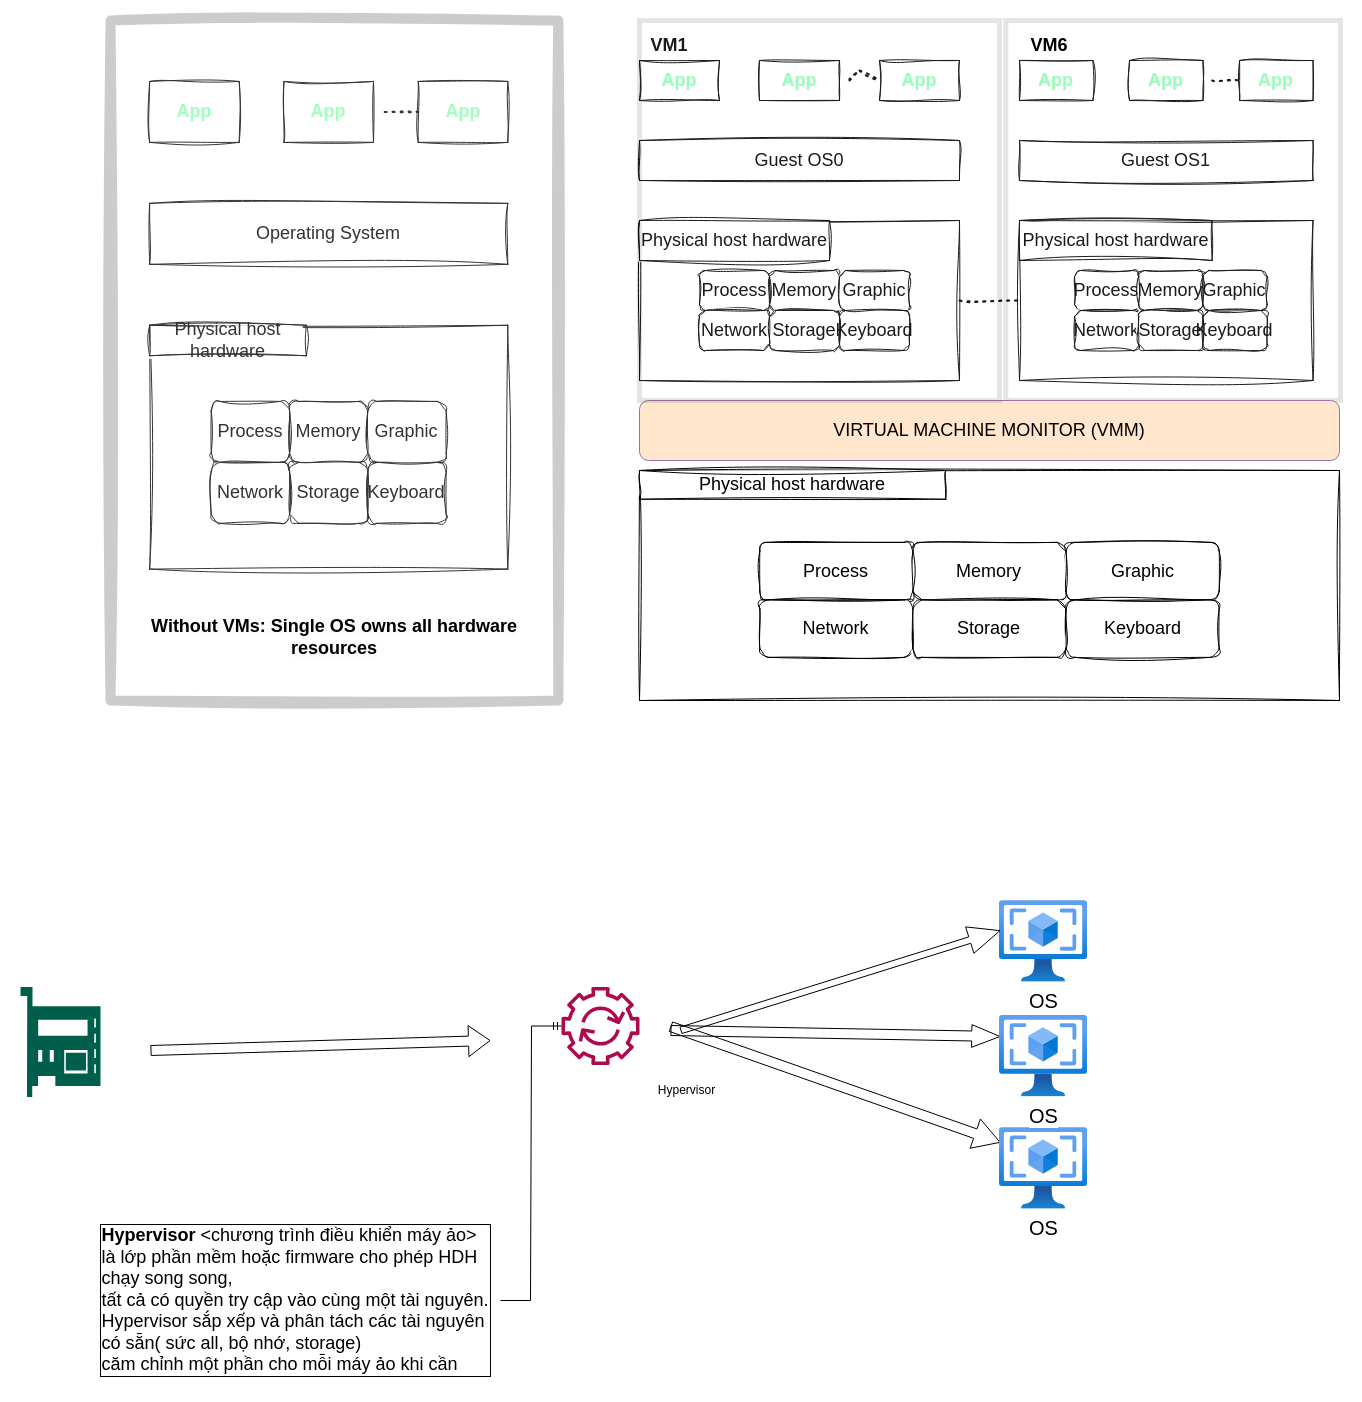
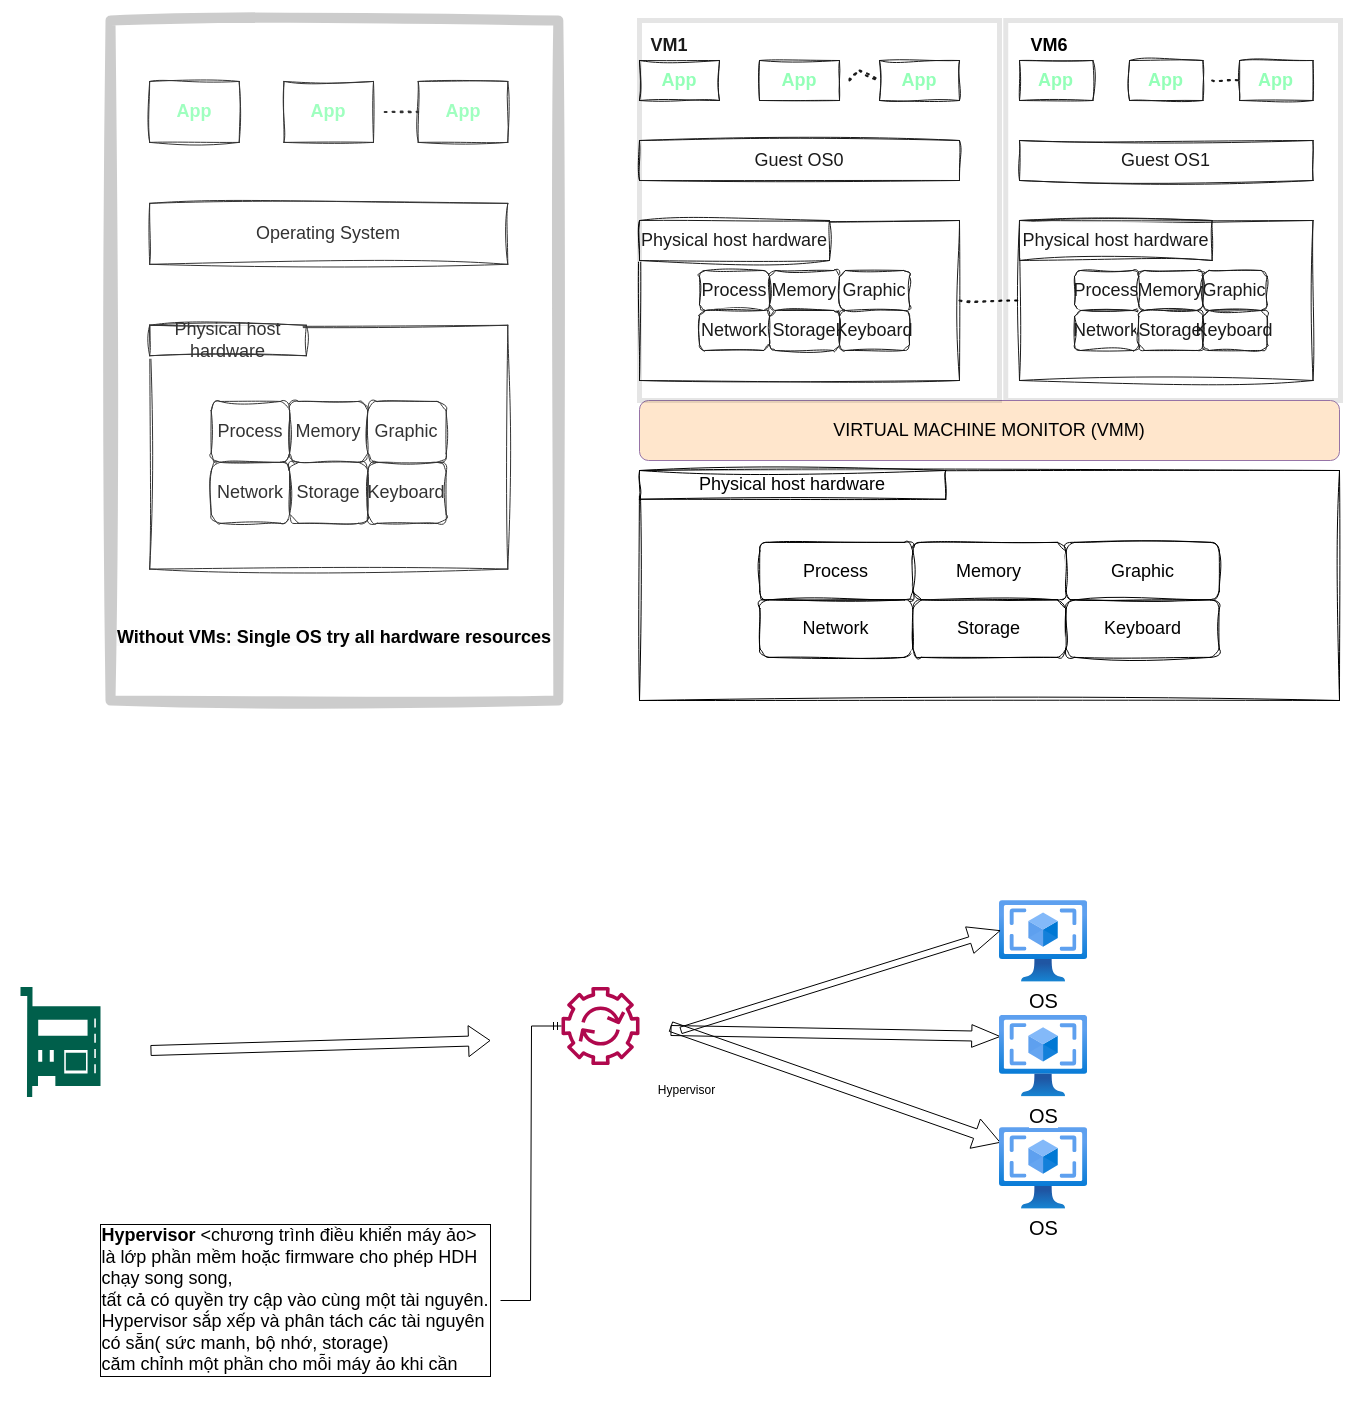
- <mxCell id="57" value="&lt;br&gt;&lt;b style=&quot;border-color: var(--border-color); color: rgb(0, 0, 0); font-family: Helvetica; font-size: 12px; font-style: normal; font-variant-ligatures: normal; font-variant-caps: normal; letter-spacing: normal; orphans: 2; text-align: center; text-indent: 0px; text-transform: none; widows: 2; word-spacing: 0px; -webkit-text-stroke-width: 0px; background-color: rgb(251, 251, 251); text-decoration-thickness: initial; text-decoration-style: initial; text-decoration-color: initial;&quot;&gt;&lt;font style=&quot;border-color: var(--border-color); font-size: 18px;&quot;&gt;&lt;br&gt;&lt;br&gt;&lt;br&gt;&lt;br&gt;&lt;br&gt;&lt;br&gt;&lt;br&gt;&lt;br&gt;&lt;br&gt;&lt;br&gt;&lt;br&gt;&lt;br&gt;&lt;br&gt;&lt;br&gt;&lt;br&gt;&lt;br&gt;&lt;br&gt;&lt;br&gt;&lt;br&gt;&lt;br&gt;&lt;br&gt;&lt;br&gt;&lt;br&gt;&lt;br&gt;&lt;br&gt;Without VMs: Single OS owns all hardware resources&lt;/font&gt;&lt;/b&gt;" style="rounded=0;whiteSpace=wrap;html=1;opacity=20;glass=0;strokeWidth=10;sketch=1;curveFitting=1;jiggle=2;" vertex="1" parent="43"><mxGeometry width="447.831" height="680" as="geometry" /></mxCell>
+ <mxCell id="57" value="&lt;br&gt;&lt;b style=&quot;border-color: var(--border-color); color: rgb(0, 0, 0); font-family: Helvetica; font-size: 12px; font-style: normal; font-variant-ligatures: normal; font-variant-caps: normal; letter-spacing: normal; orphans: 2; text-align: center; text-indent: 0px; text-transform: none; widows: 2; word-spacing: 0px; -webkit-text-stroke-width: 0px; background-color: rgb(251, 251, 251); text-decoration-thickness: initial; text-decoration-style: initial; text-decoration-color: initial;&quot;&gt;&lt;font style=&quot;border-color: var(--border-color); font-size: 18px;&quot;&gt;&lt;br&gt;&lt;br&gt;&lt;br&gt;&lt;br&gt;&lt;br&gt;&lt;br&gt;&lt;br&gt;&lt;br&gt;&lt;br&gt;&lt;br&gt;&lt;br&gt;&lt;br&gt;&lt;br&gt;&lt;br&gt;&lt;br&gt;&lt;br&gt;&lt;br&gt;&lt;br&gt;&lt;br&gt;&lt;br&gt;&lt;br&gt;&lt;br&gt;&lt;br&gt;&lt;br&gt;&lt;br&gt;Without VMs: Single OS try all hardware resources&lt;/font&gt;&lt;/b&gt;" style="rounded=0;whiteSpace=wrap;html=1;opacity=20;glass=0;strokeWidth=10;sketch=1;curveFitting=1;jiggle=2;" vertex="1" parent="43"><mxGeometry width="447.831" height="680" as="geometry" /></mxCell>
- <mxCell id="60" value="&lt;div style=&quot;text-align: left;&quot;&gt;&lt;span style=&quot;font-size: 18px;&quot;&gt;&lt;b&gt;Hypervisor&lt;/b&gt; &amp;lt;chương trình điều khiển máy ảo&amp;gt;&lt;/span&gt;&lt;/div&gt;&lt;font style=&quot;font-size: 18px;&quot;&gt;&lt;div style=&quot;text-align: left;&quot;&gt;&lt;span style=&quot;&quot;&gt;là lớp phần mềm hoặc firmware cho phép HDH&amp;nbsp;&lt;/span&gt;&lt;/div&gt;&lt;div style=&quot;text-align: left;&quot;&gt;&lt;span style=&quot;&quot;&gt;chạy song song,&amp;nbsp;&lt;/span&gt;&lt;/div&gt;&lt;div style=&quot;text-align: left;&quot;&gt;&lt;span style=&quot;&quot;&gt;tất cả có quyền try cập vào cùng một tài nguyên.&lt;/span&gt;&lt;/div&gt;&lt;div style=&quot;text-align: left;&quot;&gt;&lt;span style=&quot;&quot;&gt;Hypervisor sắp xếp và phân tách các tài nguyên&amp;nbsp;&lt;/span&gt;&lt;/div&gt;&lt;div style=&quot;text-align: left;&quot;&gt;&lt;span style=&quot;&quot;&gt;có sẵn( sức all, bộ nhớ, storage)&lt;/span&gt;&lt;/div&gt;&lt;div style=&quot;text-align: left;&quot;&gt;&lt;span style=&quot;&quot;&gt;căm chỉnh một phần cho mỗi máy ảo khi cần&lt;/span&gt;&lt;/div&gt;&lt;/font&gt;" style="text;html=1;align=center;verticalAlign=middle;resizable=0;points=[];autosize=1;strokeColor=none;fillColor=none;labelBackgroundColor=none;labelBorderColor=default;" vertex="1" parent="1"><mxGeometry x="90" y="1220" width="410" height="160" as="geometry" /></mxCell>
+ <mxCell id="60" value="&lt;div style=&quot;text-align: left;&quot;&gt;&lt;span style=&quot;font-size: 18px;&quot;&gt;&lt;b&gt;Hypervisor&lt;/b&gt; &amp;lt;chương trình điều khiển máy ảo&amp;gt;&lt;/span&gt;&lt;/div&gt;&lt;font style=&quot;font-size: 18px;&quot;&gt;&lt;div style=&quot;text-align: left;&quot;&gt;&lt;span style=&quot;&quot;&gt;là lớp phần mềm hoặc firmware cho phép HDH&amp;nbsp;&lt;/span&gt;&lt;/div&gt;&lt;div style=&quot;text-align: left;&quot;&gt;&lt;span style=&quot;&quot;&gt;chạy song song,&amp;nbsp;&lt;/span&gt;&lt;/div&gt;&lt;div style=&quot;text-align: left;&quot;&gt;&lt;span style=&quot;&quot;&gt;tất cả có quyền try cập vào cùng một tài nguyên.&lt;/span&gt;&lt;/div&gt;&lt;div style=&quot;text-align: left;&quot;&gt;&lt;span style=&quot;&quot;&gt;Hypervisor sắp xếp và phân tách các tài nguyên&amp;nbsp;&lt;/span&gt;&lt;/div&gt;&lt;div style=&quot;text-align: left;&quot;&gt;&lt;span style=&quot;&quot;&gt;có sẵn( sức manh, bộ nhớ, storage)&lt;/span&gt;&lt;/div&gt;&lt;div style=&quot;text-align: left;&quot;&gt;&lt;span style=&quot;&quot;&gt;căm chỉnh một phần cho mỗi máy ảo khi cần&lt;/span&gt;&lt;/div&gt;&lt;/font&gt;" style="text;html=1;align=center;verticalAlign=middle;resizable=0;points=[];autosize=1;strokeColor=none;fillColor=none;labelBackgroundColor=none;labelBorderColor=default;" vertex="1" parent="1"><mxGeometry x="90" y="1220" width="410" height="160" as="geometry" /></mxCell>
